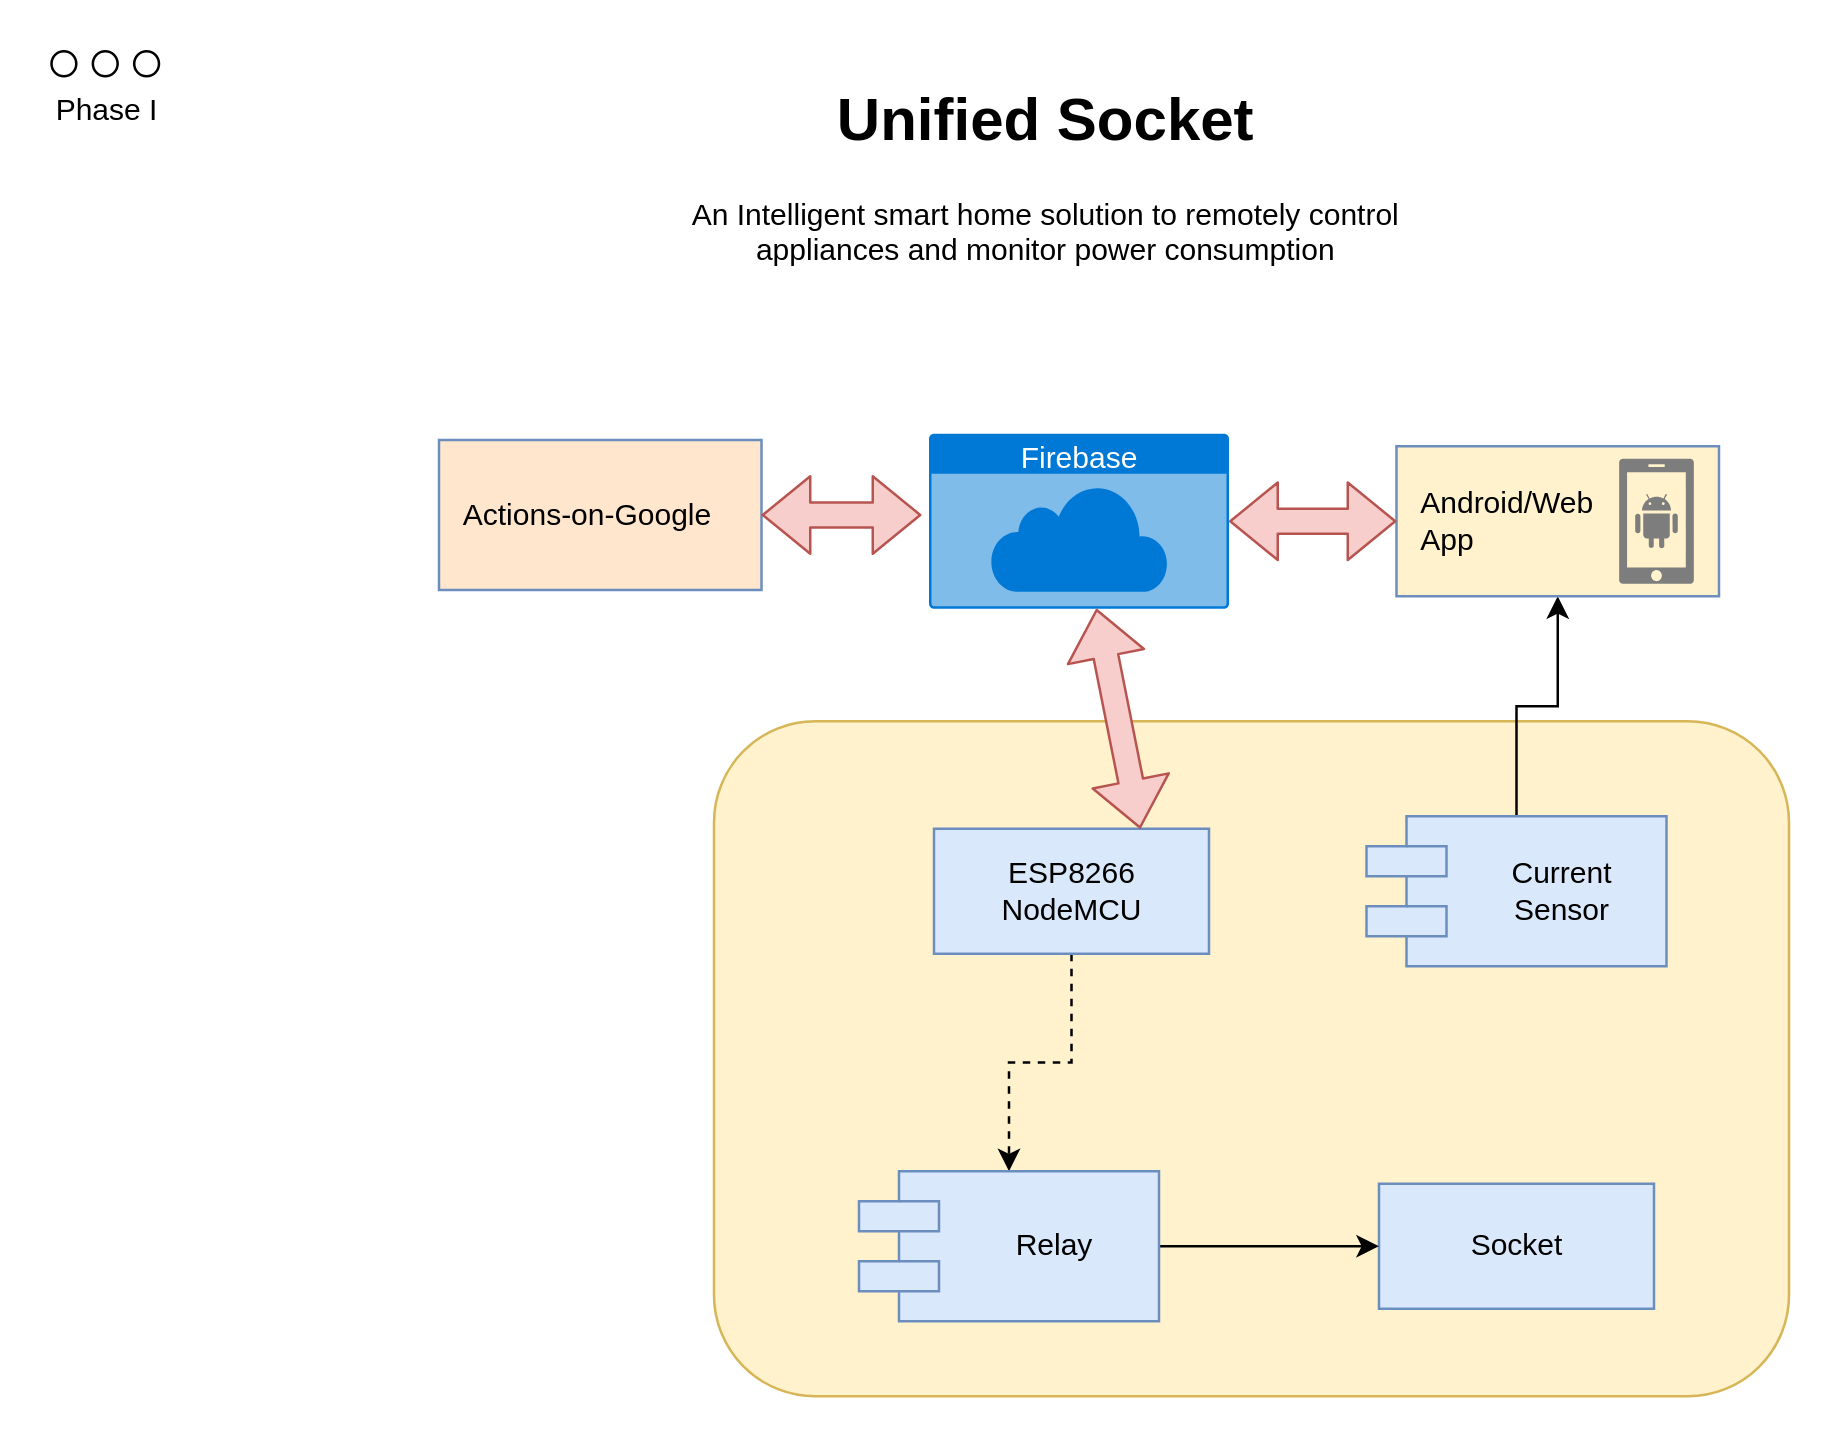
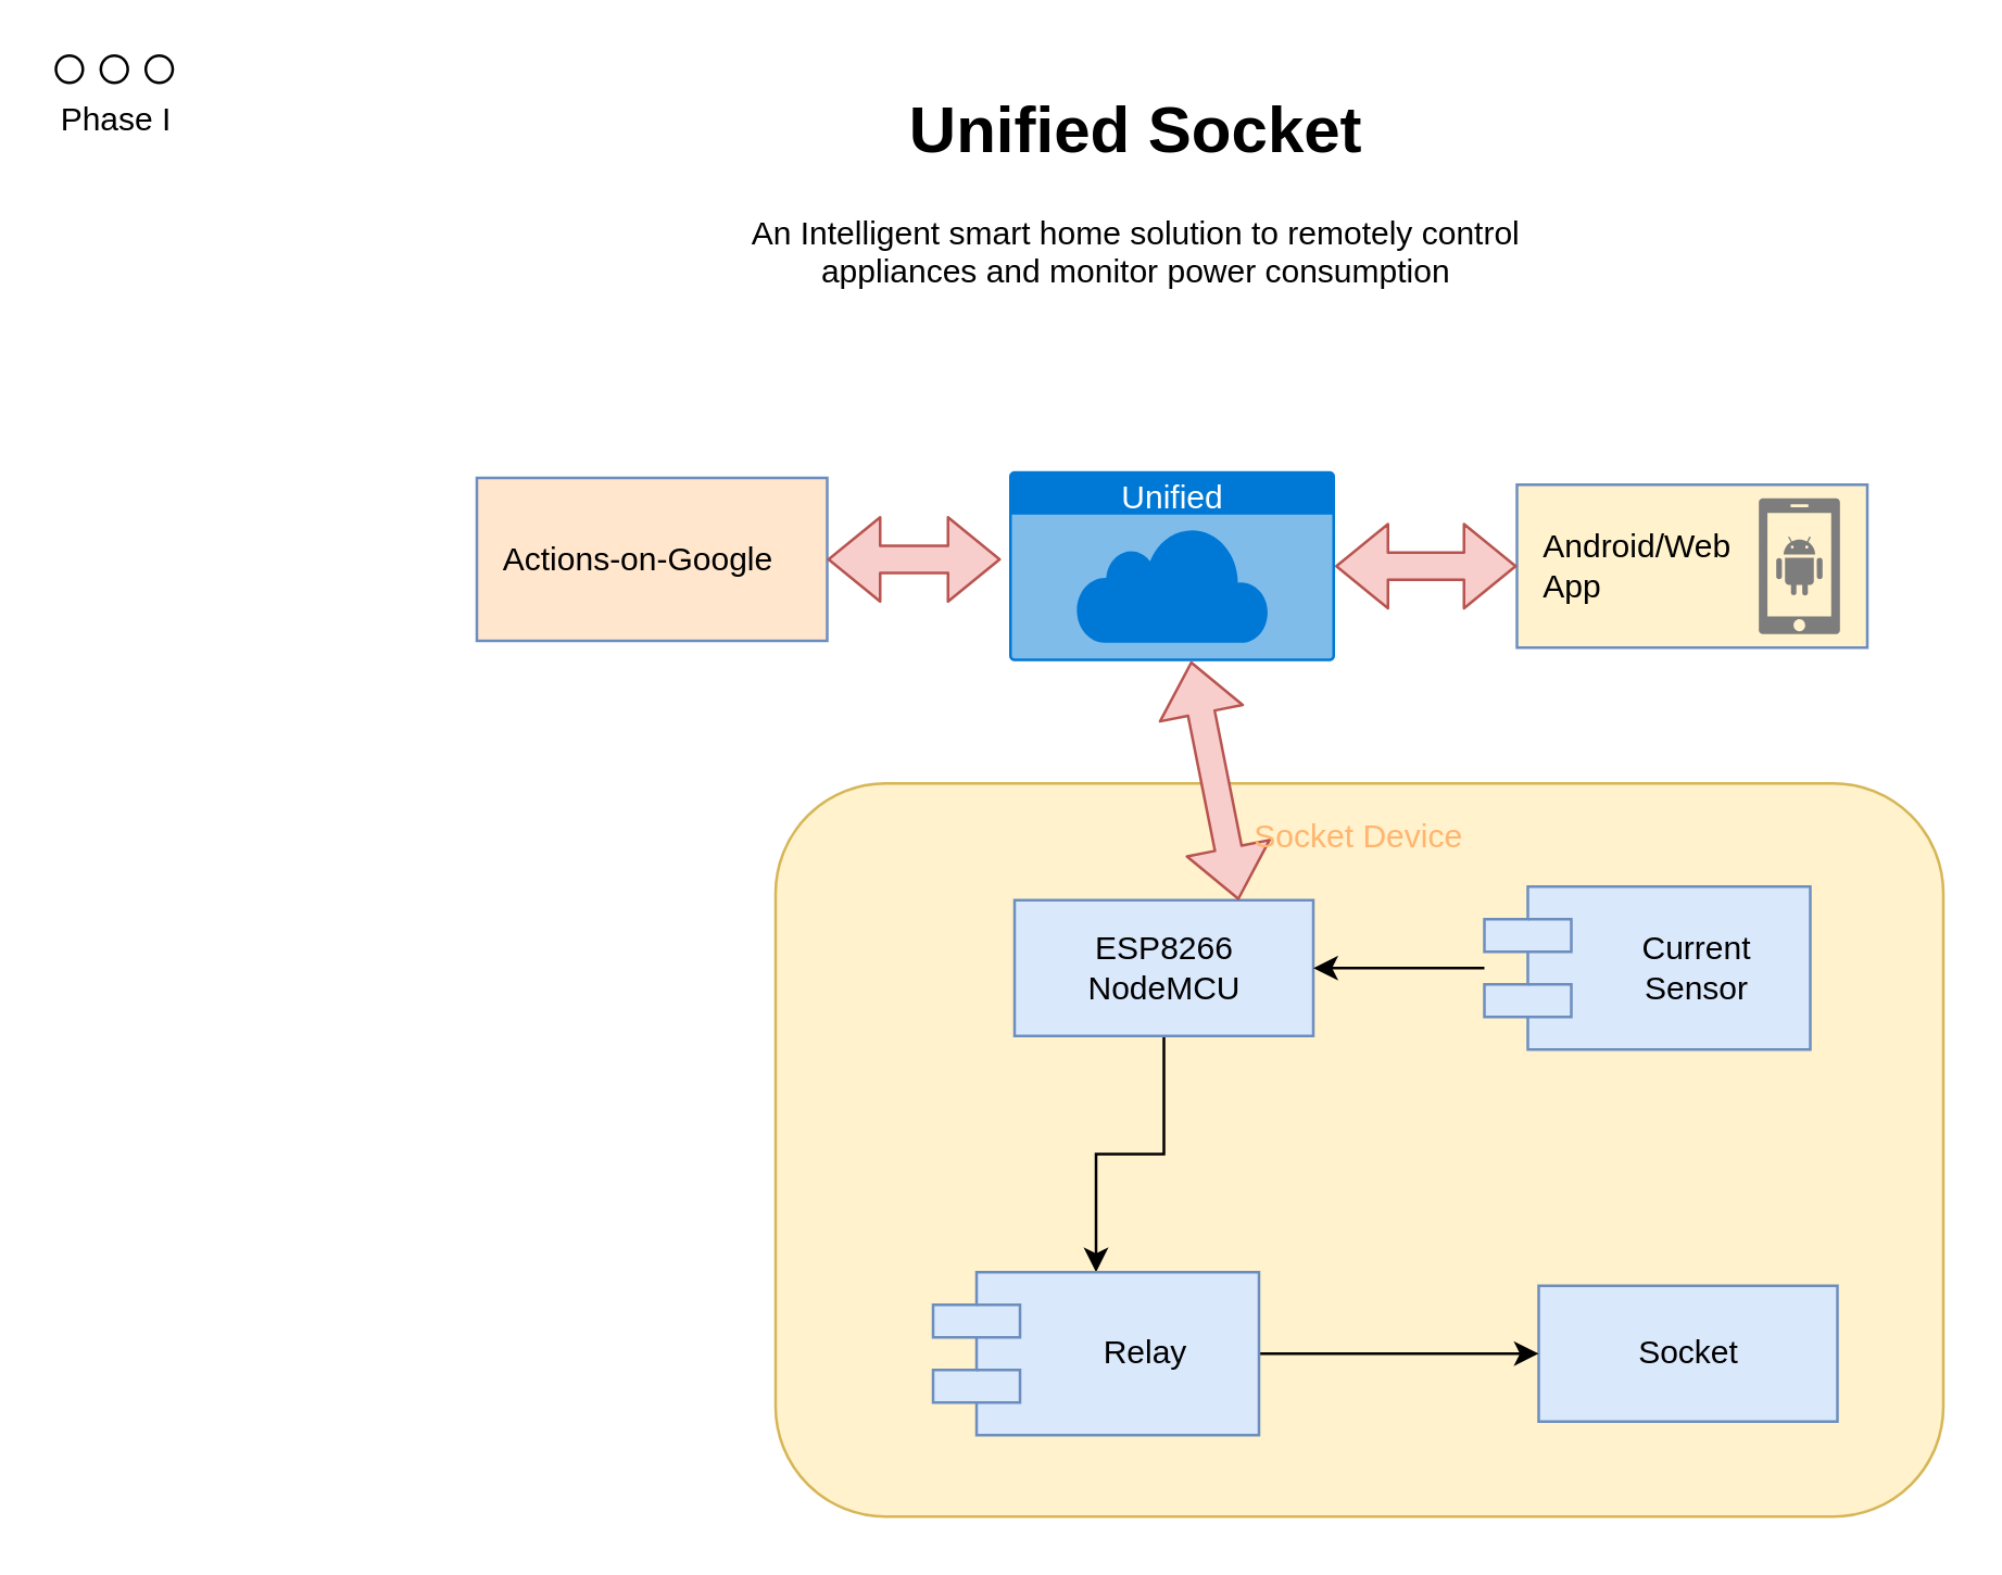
- <mxCell id="10" value="Firebase" style="html=1;strokeColor=none;fillColor=#0079D6;labelPosition=center;verticalLabelPosition=middle;verticalAlign=top;align=center;fontSize=12;outlineConnect=0;spacingTop=-4;fontColor=#FFFFFF;shape=mxgraph.sitemap.cloud;" parent="1" vertex="1"><mxGeometry x="371" y="173" width="120" height="70" as="geometry" /></mxCell>
+ <mxCell id="10" value="Unified" style="html=1;strokeColor=none;fillColor=#0079D6;labelPosition=center;verticalLabelPosition=middle;verticalAlign=top;align=center;fontSize=12;outlineConnect=0;spacingTop=-4;fontColor=#FFFFFF;shape=mxgraph.sitemap.cloud;" parent="1" vertex="1"><mxGeometry x="371" y="173" width="120" height="70" as="geometry" /></mxCell>
- <mxCell id="5" style="edgeStyle=orthogonalEdgeStyle;rounded=0;orthogonalLoop=1;jettySize=auto;html=1;fontFamily=Helvetica;" parent="1" source="6" target="13" edge="1"><mxGeometry relative="1" as="geometry" /></mxCell>
+ <mxCell id="5" style="edgeStyle=orthogonalEdgeStyle;rounded=0;orthogonalLoop=1;jettySize=auto;html=1;fontFamily=Helvetica;" parent="1" source="6" target="4" edge="1"><mxGeometry relative="1" as="geometry" /></mxCell>
+ <mxCell id="19" value="Socket Device" style="text;html=1;strokeColor=none;fillColor=none;align=center;verticalAlign=middle;whiteSpace=wrap;rounded=0;fontColor=#FFB570;" vertex="1" parent="1"><mxGeometry x="445" y="298" width="110" height="20" as="geometry" /></mxCell>
- <mxCell id="3" style="edgeStyle=orthogonalEdgeStyle;rounded=0;orthogonalLoop=1;jettySize=auto;html=1;exitX=0.5;exitY=1;exitDx=0;exitDy=0;entryX=0.5;entryY=0;entryDx=0;entryDy=0;fontFamily=Helvetica;dashed=1;" parent="1" source="4" target="9" edge="1"><mxGeometry relative="1" as="geometry" /></mxCell>
+ <mxCell id="3" style="edgeStyle=orthogonalEdgeStyle;rounded=0;orthogonalLoop=1;jettySize=auto;html=1;exitX=0.5;exitY=1;exitDx=0;exitDy=0;entryX=0.5;entryY=0;entryDx=0;entryDy=0;fontFamily=Helvetica;" parent="1" source="4" target="9" edge="1"><mxGeometry relative="1" as="geometry" /></mxCell>
- <mxCell id="7" value="Socket" style="html=1;strokeColor=#6c8ebf;fillColor=#dae8fc;align=center;" parent="1" vertex="1"><mxGeometry x="551" y="473" width="110" height="50" as="geometry" /></mxCell>
+ <mxCell id="7" value="Socket" style="html=1;strokeColor=#6c8ebf;fillColor=#dae8fc;align=center;" parent="1" vertex="1"><mxGeometry x="566" y="473" width="110" height="50" as="geometry" /></mxCell>
